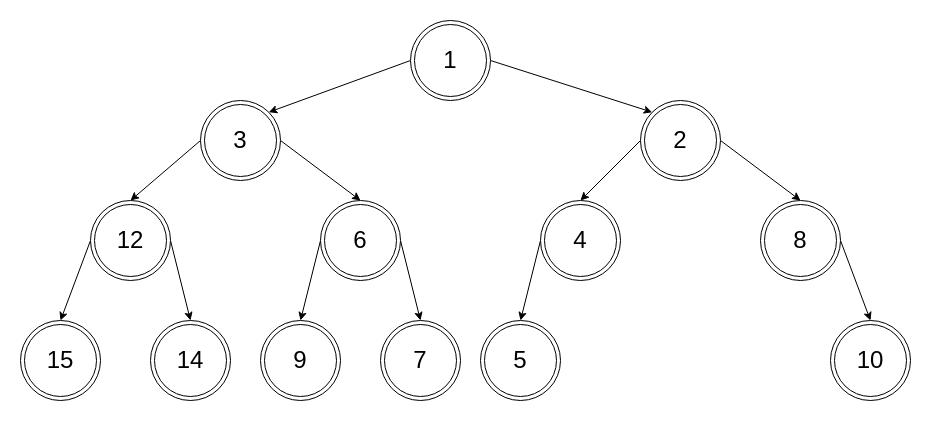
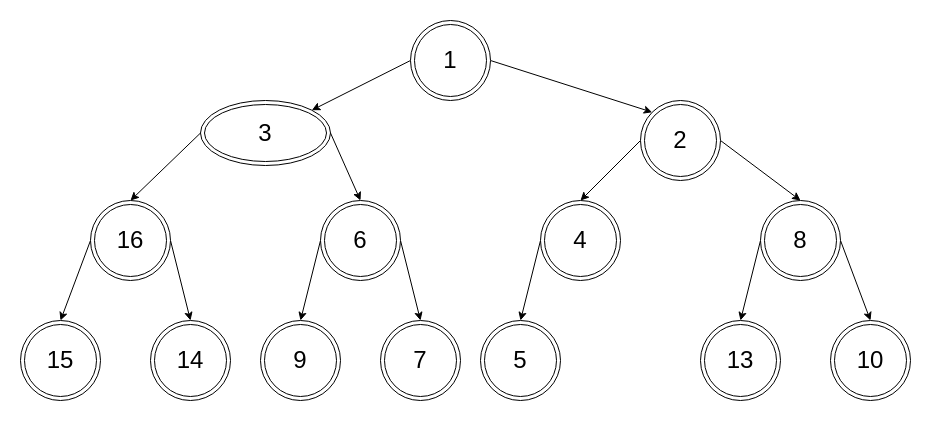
- <mxCell id="13" value="&lt;font style=&quot;font-size: 24px;&quot;&gt;3&lt;/font&gt;" style="ellipse;shape=doubleEllipse;whiteSpace=wrap;html=1;aspect=fixed;" parent="1" vertex="1"><mxGeometry x="200" y="100" width="80" height="80" as="geometry" /></mxCell>
+ <mxCell id="13" value="&lt;font style=&quot;font-size: 24px;&quot;&gt;3&lt;/font&gt;" style="ellipse;shape=doubleEllipse;whiteSpace=wrap;html=1;aspect=fixed;" parent="1" vertex="1"><mxGeometry x="200" y="100" width="130" height="65" as="geometry" /></mxCell>
- <mxCell id="7" value="&lt;font style=&quot;font-size: 24px;&quot;&gt;12&lt;/font&gt;" style="ellipse;shape=doubleEllipse;whiteSpace=wrap;html=1;aspect=fixed;" parent="1" vertex="1"><mxGeometry x="90" y="200" width="80" height="80" as="geometry" /></mxCell>
+ <mxCell id="7" value="&lt;font style=&quot;font-size: 24px;&quot;&gt;16&lt;/font&gt;" style="ellipse;shape=doubleEllipse;whiteSpace=wrap;html=1;aspect=fixed;" parent="1" vertex="1"><mxGeometry x="90" y="200" width="80" height="80" as="geometry" /></mxCell>
+ <mxCell id="19" style="edgeStyle=none;html=1;exitX=0;exitY=0.5;exitDx=0;exitDy=0;entryX=0.5;entryY=0;entryDx=0;entryDy=0;" parent="1" source="21" target="26" edge="1"><mxGeometry relative="1" as="geometry" /></mxCell>
+ <mxCell id="26" value="&lt;font style=&quot;font-size: 24px;&quot;&gt;13&lt;/font&gt;" style="ellipse;shape=doubleEllipse;whiteSpace=wrap;html=1;aspect=fixed;" parent="1" vertex="1"><mxGeometry x="700" y="320" width="80" height="80" as="geometry" /></mxCell>
